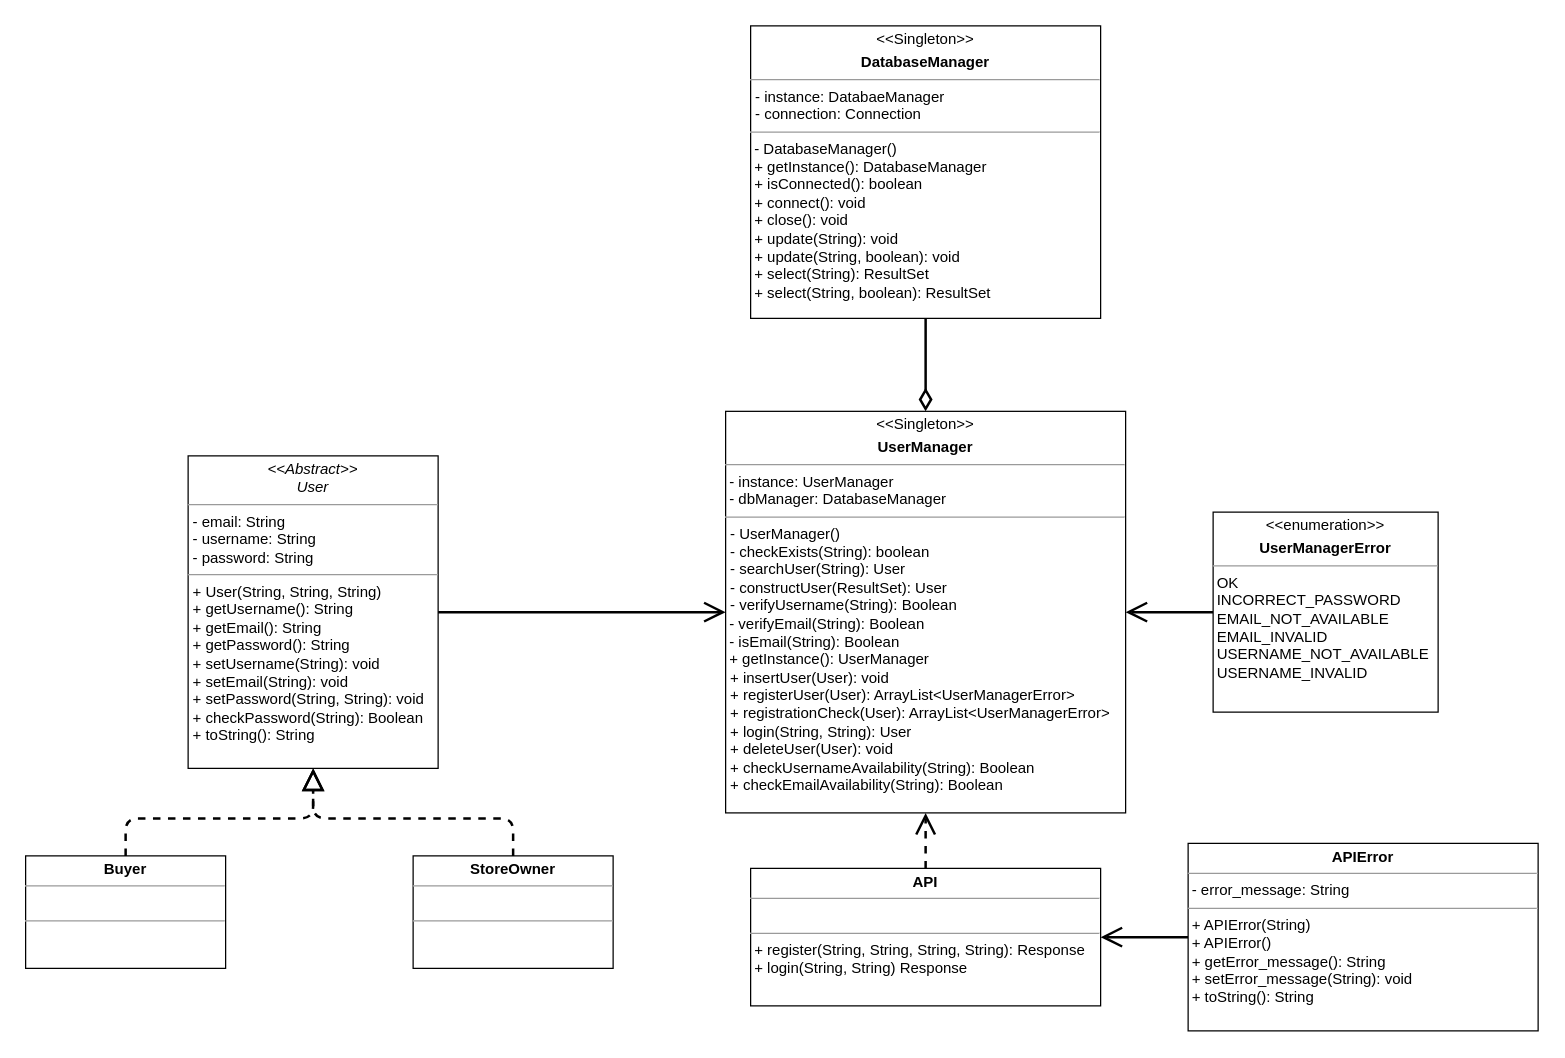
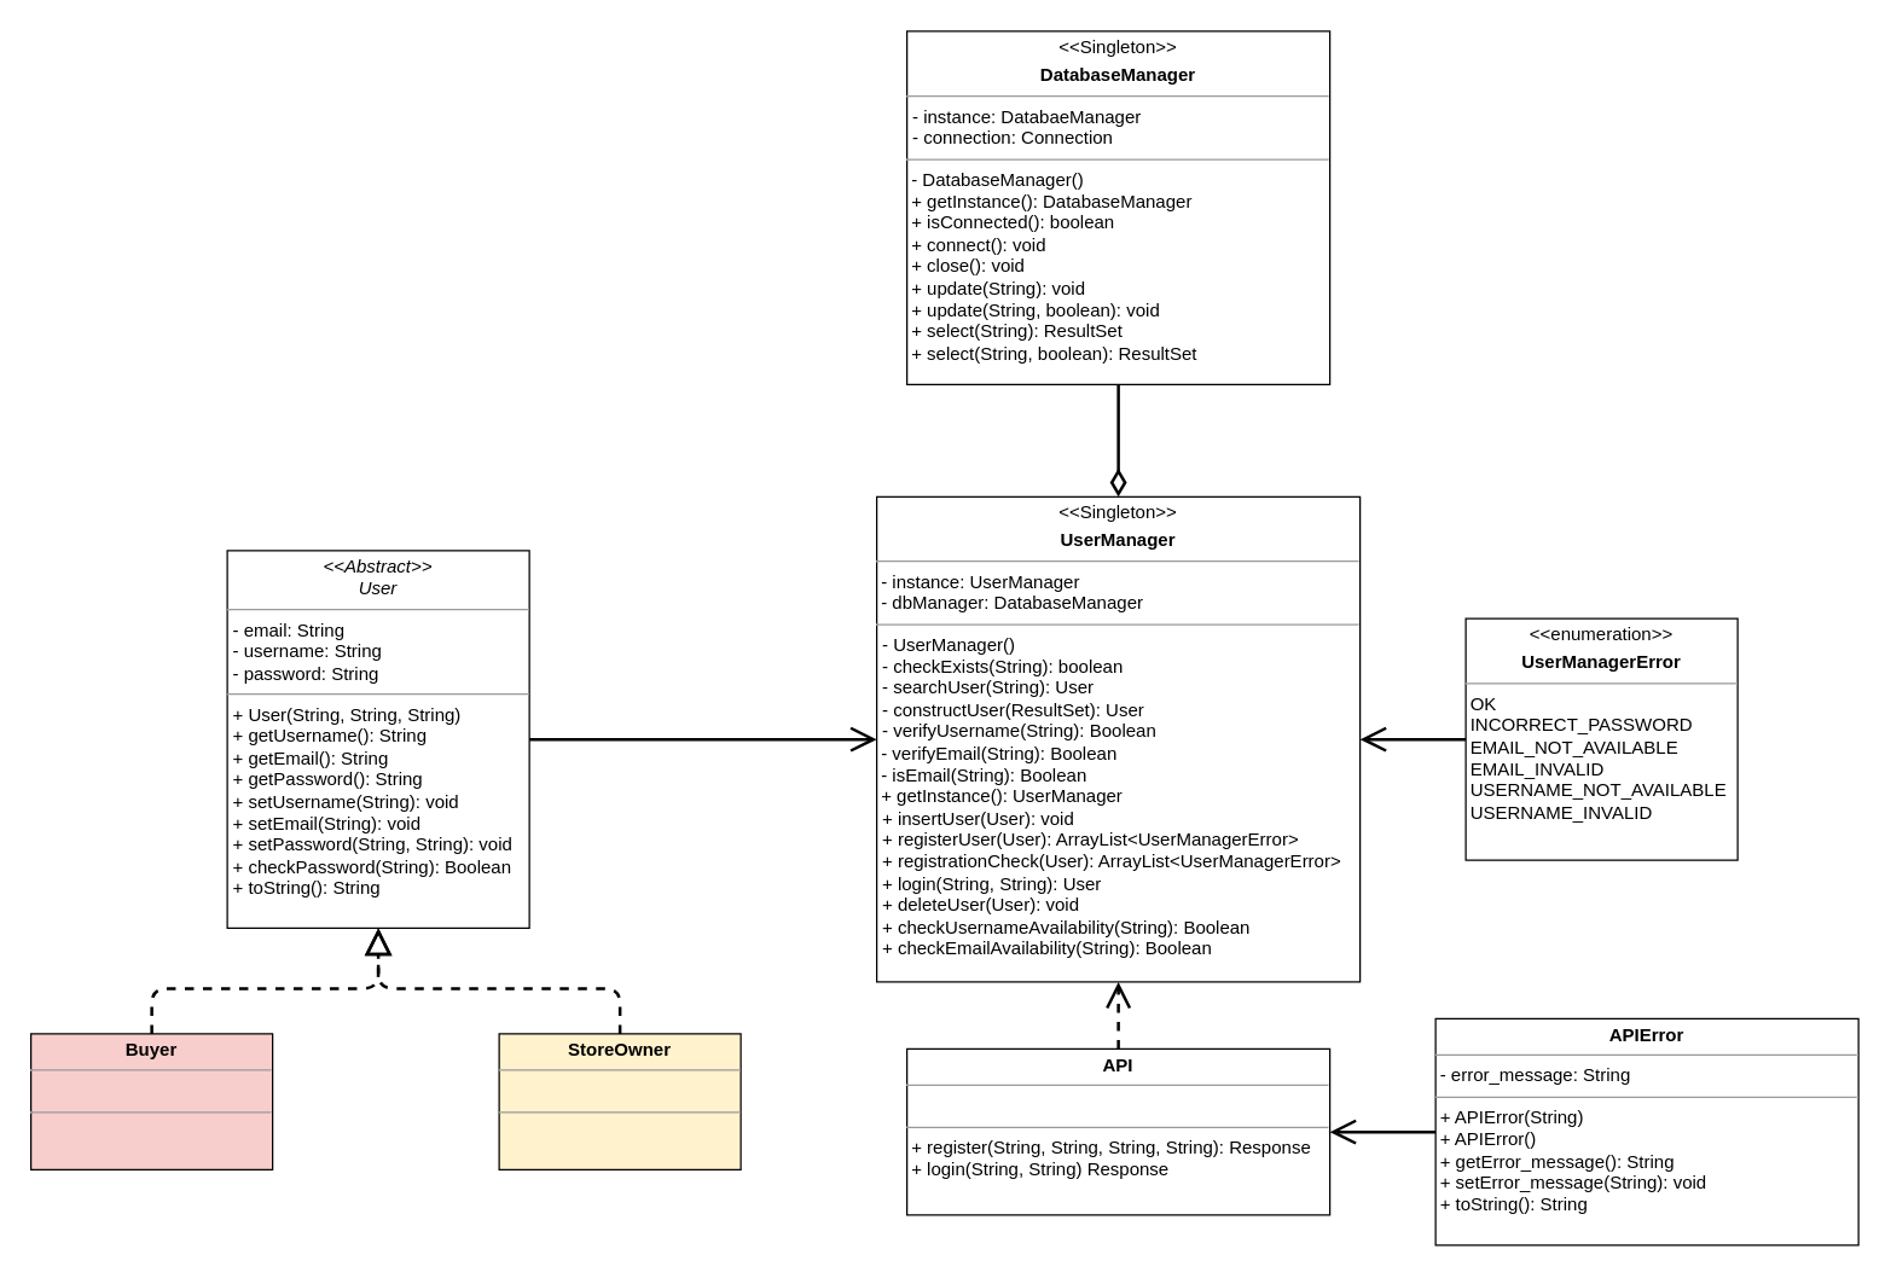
- <mxCell id="3" value="&lt;p style=&quot;margin: 0px ; margin-top: 4px ; text-align: center&quot;&gt;&lt;b&gt;Buyer&lt;/b&gt;&lt;/p&gt;&lt;hr size=&quot;1&quot;&gt;&lt;p style=&quot;margin: 0px ; margin-left: 4px&quot;&gt;&lt;br&gt;&lt;/p&gt;&lt;hr size=&quot;1&quot;&gt;&lt;p style=&quot;margin: 0px ; margin-left: 4px&quot;&gt;&lt;br&gt;&lt;/p&gt;" style="verticalAlign=top;align=left;overflow=fill;fontSize=12;fontFamily=Helvetica;html=1;" parent="1" vertex="1"><mxGeometry x="20" y="684" width="160" height="90" as="geometry" /></mxCell>
+ <mxCell id="3" value="&lt;p style=&quot;margin: 0px ; margin-top: 4px ; text-align: center&quot;&gt;&lt;b&gt;Buyer&lt;/b&gt;&lt;/p&gt;&lt;hr size=&quot;1&quot;&gt;&lt;p style=&quot;margin: 0px ; margin-left: 4px&quot;&gt;&lt;br&gt;&lt;/p&gt;&lt;hr size=&quot;1&quot;&gt;&lt;p style=&quot;margin: 0px ; margin-left: 4px&quot;&gt;&lt;br&gt;&lt;/p&gt;" style="verticalAlign=top;align=left;overflow=fill;fontSize=12;fontFamily=Helvetica;html=1;fillColor=#f8cecc;" parent="1" vertex="1"><mxGeometry x="20" y="684" width="160" height="90" as="geometry" /></mxCell>
- <mxCell id="4" value="&lt;p style=&quot;margin: 0px ; margin-top: 4px ; text-align: center&quot;&gt;&lt;b&gt;StoreOwner&lt;/b&gt;&lt;br&gt;&lt;/p&gt;&lt;hr size=&quot;1&quot;&gt;&lt;p style=&quot;margin: 0px ; margin-left: 4px&quot;&gt;&lt;br&gt;&lt;/p&gt;&lt;hr size=&quot;1&quot;&gt;&lt;p style=&quot;margin: 0px ; margin-left: 4px&quot;&gt;&lt;br&gt;&lt;/p&gt;" style="verticalAlign=top;align=left;overflow=fill;fontSize=12;fontFamily=Helvetica;html=1;" parent="1" vertex="1"><mxGeometry x="330" y="684" width="160" height="90" as="geometry" /></mxCell>
+ <mxCell id="4" value="&lt;p style=&quot;margin: 0px ; margin-top: 4px ; text-align: center&quot;&gt;&lt;b&gt;StoreOwner&lt;/b&gt;&lt;br&gt;&lt;/p&gt;&lt;hr size=&quot;1&quot;&gt;&lt;p style=&quot;margin: 0px ; margin-left: 4px&quot;&gt;&lt;br&gt;&lt;/p&gt;&lt;hr size=&quot;1&quot;&gt;&lt;p style=&quot;margin: 0px ; margin-left: 4px&quot;&gt;&lt;br&gt;&lt;/p&gt;" style="verticalAlign=top;align=left;overflow=fill;fontSize=12;fontFamily=Helvetica;html=1;fillColor=#fff2cc;" parent="1" vertex="1"><mxGeometry x="330" y="684" width="160" height="90" as="geometry" /></mxCell>
